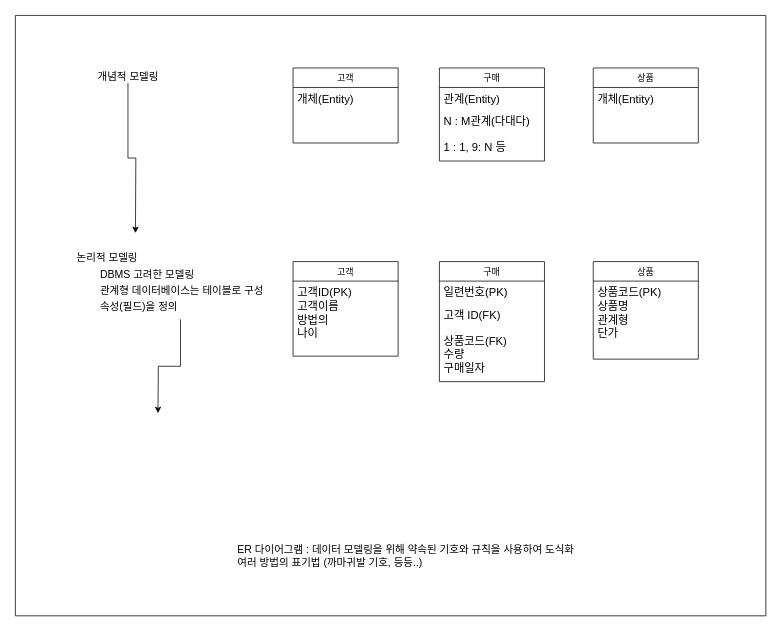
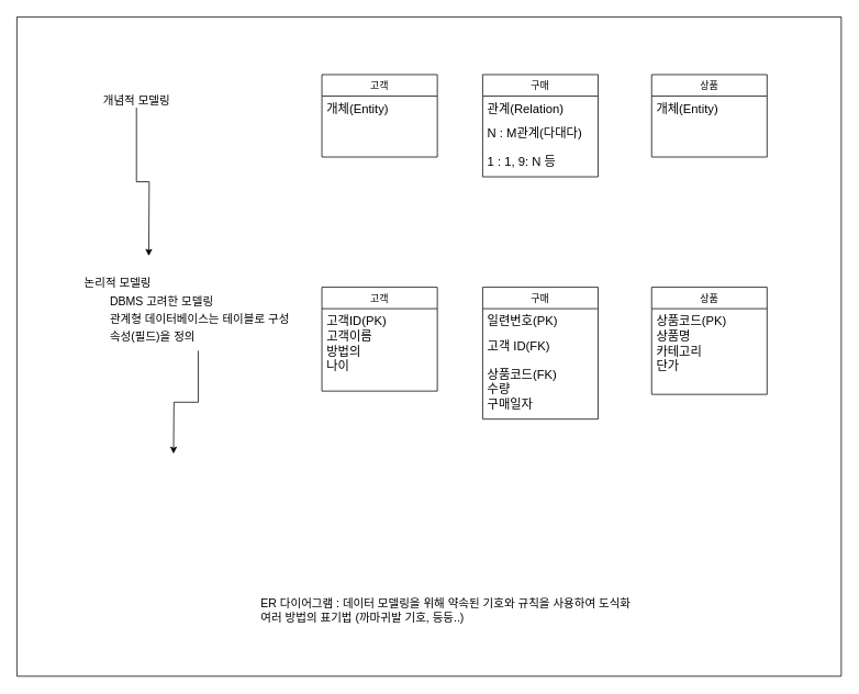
- <mxCell id="11" value="&lt;font style=&quot;font-size: 14px&quot;&gt;&lt;font&gt;개념적 모&lt;/font&gt;&lt;font&gt;델링&lt;/font&gt;&lt;/font&gt;" style="text;html=1;align=center;verticalAlign=middle;resizable=0;points=[];autosize=1;strokeColor=none;fillColor=none;fontSize=15;" vertex="1" parent="1"><mxGeometry x="120" y="90" width="100" height="20" as="geometry" /></mxCell>
+ <mxCell id="11" value="&lt;font style=&quot;font-size: 14px&quot;&gt;&lt;font&gt;개념적 모&lt;/font&gt;&lt;font&gt;델링&lt;/font&gt;&lt;/font&gt;" style="text;html=1;align=center;verticalAlign=middle;resizable=0;points=[];autosize=1;strokeColor=none;fillColor=none;fontSize=15;" vertex="1" parent="1"><mxGeometry x="115" y="110" width="100" height="20" as="geometry" /></mxCell>
- <mxCell id="5" value="관계(Entity)" style="text;strokeColor=none;fillColor=none;align=left;verticalAlign=top;spacingLeft=4;spacingRight=4;overflow=hidden;rotatable=0;points=[[0,0.5],[1,0.5]];portConstraint=eastwest;fontSize=15;" vertex="1" parent="4"><mxGeometry y="26" width="140" height="30" as="geometry" /></mxCell>
+ <mxCell id="5" value="관계(Relation)" style="text;strokeColor=none;fillColor=none;align=left;verticalAlign=top;spacingLeft=4;spacingRight=4;overflow=hidden;rotatable=0;points=[[0,0.5],[1,0.5]];portConstraint=eastwest;fontSize=15;" vertex="1" parent="4"><mxGeometry y="26" width="140" height="30" as="geometry" /></mxCell>
- <mxCell id="21" value="상품코드(PK)&#10;상품명&#10;관계형&#10;단가" style="text;strokeColor=none;fillColor=none;align=left;verticalAlign=top;spacingLeft=4;spacingRight=4;overflow=hidden;rotatable=0;points=[[0,0.5],[1,0.5]];portConstraint=eastwest;fontSize=15;" vertex="1" parent="20"><mxGeometry y="26" width="140" height="104" as="geometry" /></mxCell>
+ <mxCell id="21" value="상품코드(PK)&#10;상품명&#10;카테고리&#10;단가" style="text;strokeColor=none;fillColor=none;align=left;verticalAlign=top;spacingLeft=4;spacingRight=4;overflow=hidden;rotatable=0;points=[[0,0.5],[1,0.5]];portConstraint=eastwest;fontSize=15;" vertex="1" parent="20"><mxGeometry y="26" width="140" height="104" as="geometry" /></mxCell>
